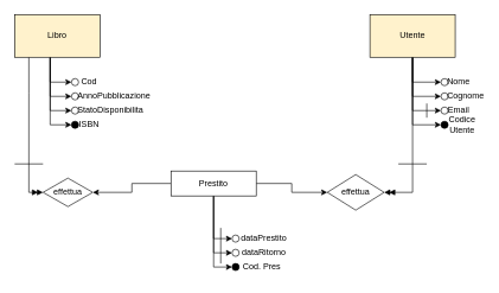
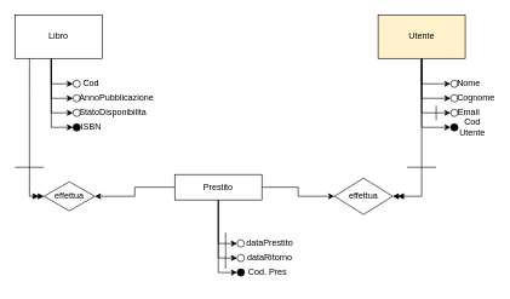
- <mxCell id="19" value="Libro" style="rounded=0;whiteSpace=wrap;html=1;fillColor=#fff2cc;" parent="1" vertex="1"><mxGeometry x="20" y="20" width="120" height="60" as="geometry" /></mxCell>
+ <mxCell id="19" value="Libro" style="rounded=0;whiteSpace=wrap;html=1;" parent="1" vertex="1"><mxGeometry x="20" y="20" width="120" height="60" as="geometry" /></mxCell>
- <mxCell id="43" value="Codice Utente" style="text;html=1;align=center;verticalAlign=middle;whiteSpace=wrap;rounded=0;" vertex="1" parent="1"><mxGeometry x="630" y="160" width="40" height="30" as="geometry" /></mxCell>
+ <mxCell id="43" value="Cod Utente" style="text;html=1;align=center;verticalAlign=middle;whiteSpace=wrap;rounded=0;" vertex="1" parent="1"><mxGeometry x="630" y="160" width="40" height="30" as="geometry" /></mxCell>
